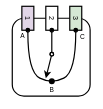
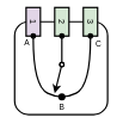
- <mxCell id="4" value="2" style="rounded=0;whiteSpace=wrap;html=1;rotation=90;strokeWidth=2;" parent="1" vertex="1"><mxGeometry x="66" y="20" width="40" height="20" as="geometry" /></mxCell>
+ <mxCell id="4" value="2" style="rounded=0;whiteSpace=wrap;html=1;rotation=90;strokeWidth=2;fillColor=#d5e8d4;" parent="1" vertex="1"><mxGeometry x="66" y="20" width="40" height="20" as="geometry" /></mxCell>
